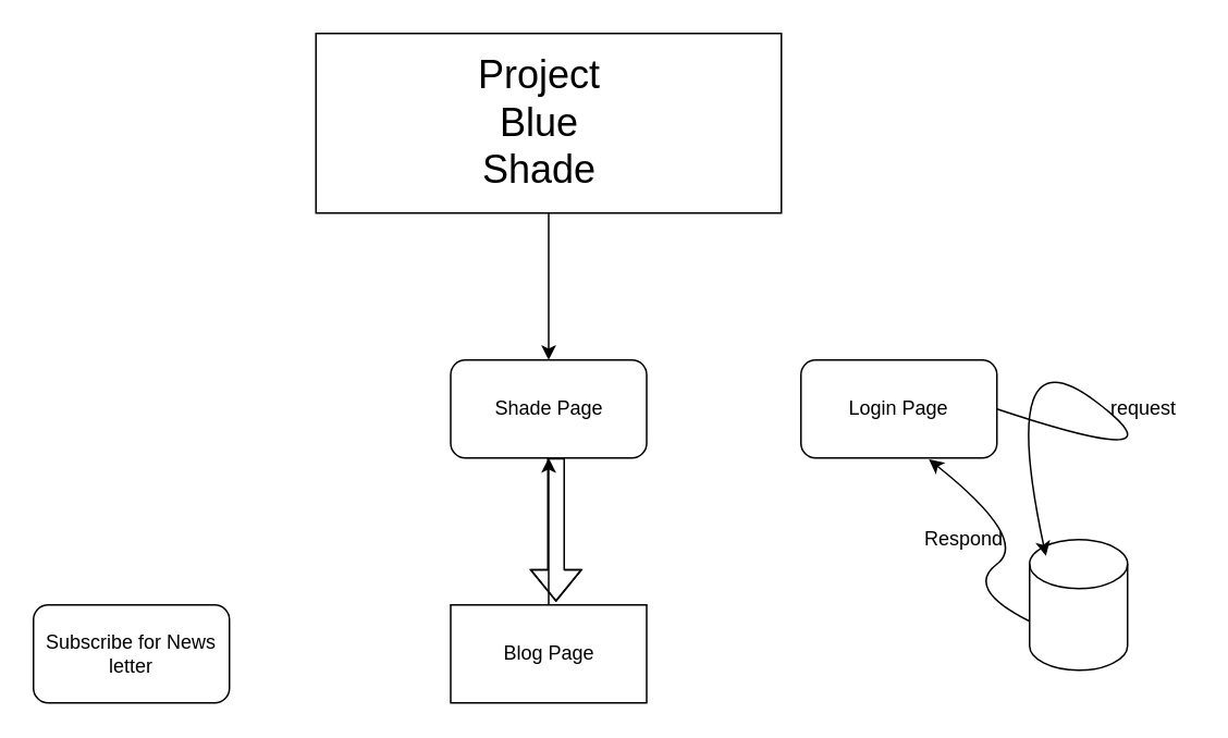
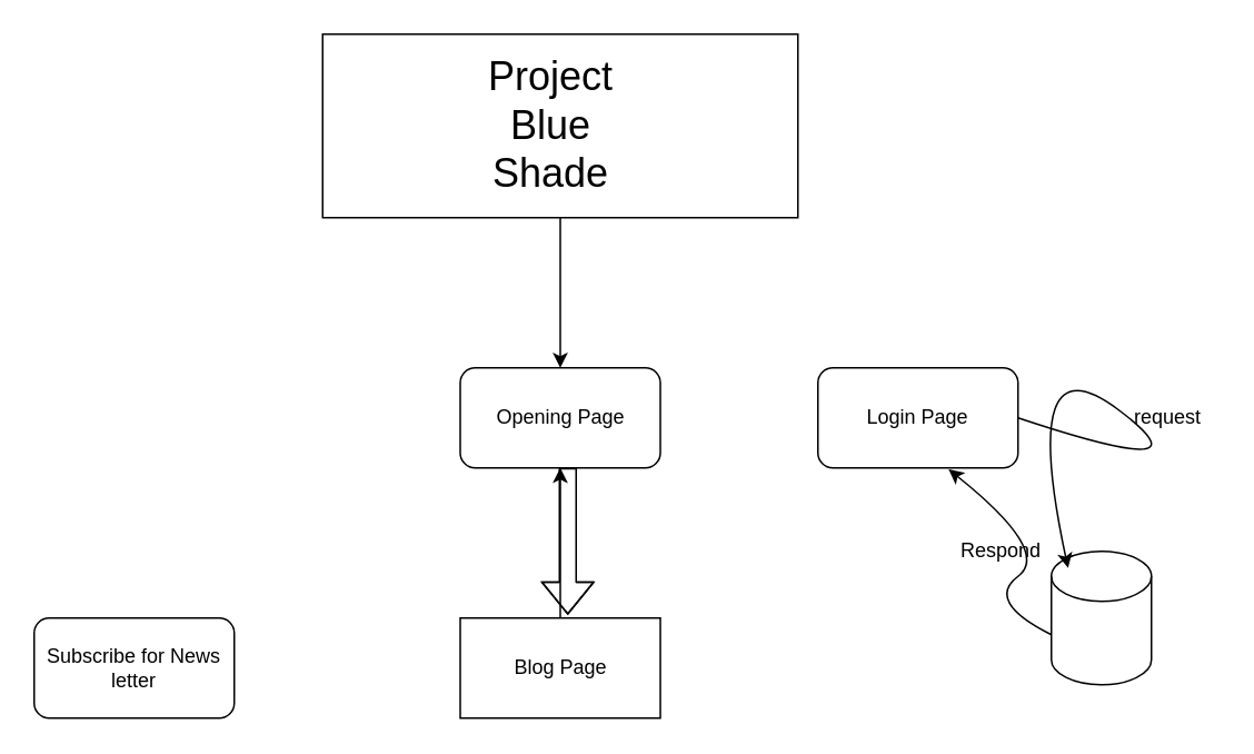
- <mxCell id="8" value="Shade Page" style="rounded=1;whiteSpace=wrap;html=1;" vertex="1" parent="1"><mxGeometry x="275.5" y="220" width="120" height="60" as="geometry" /></mxCell>
+ <mxCell id="8" value="Opening Page" style="rounded=1;whiteSpace=wrap;html=1;" vertex="1" parent="1"><mxGeometry x="275.5" y="220" width="120" height="60" as="geometry" /></mxCell>
- <mxCell id="14" value="Respond&lt;br&gt;" style="text;html=1;strokeColor=none;fillColor=none;align=center;verticalAlign=middle;whiteSpace=wrap;rounded=0;" vertex="1" parent="1"><mxGeometry x="570" y="320" width="40" height="20" as="geometry" /></mxCell>
+ <mxCell id="14" value="Respond&lt;br&gt;" style="text;html=1;strokeColor=none;fillColor=none;align=center;verticalAlign=middle;whiteSpace=wrap;rounded=0;" vertex="1" parent="1"><mxGeometry x="580" y="320" width="40" height="20" as="geometry" /></mxCell>
